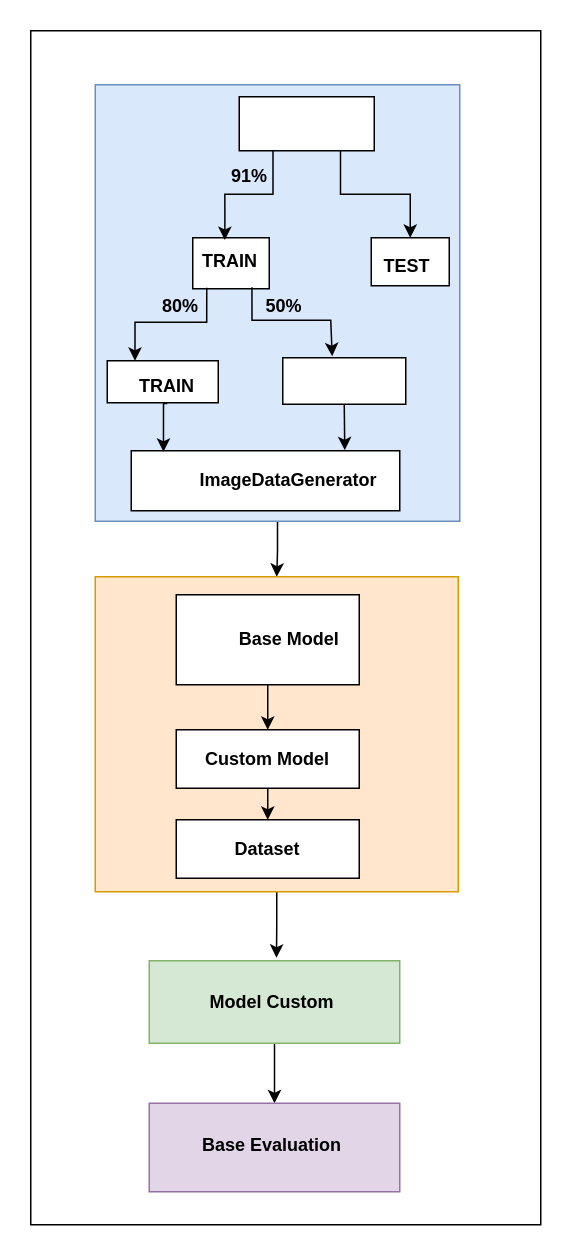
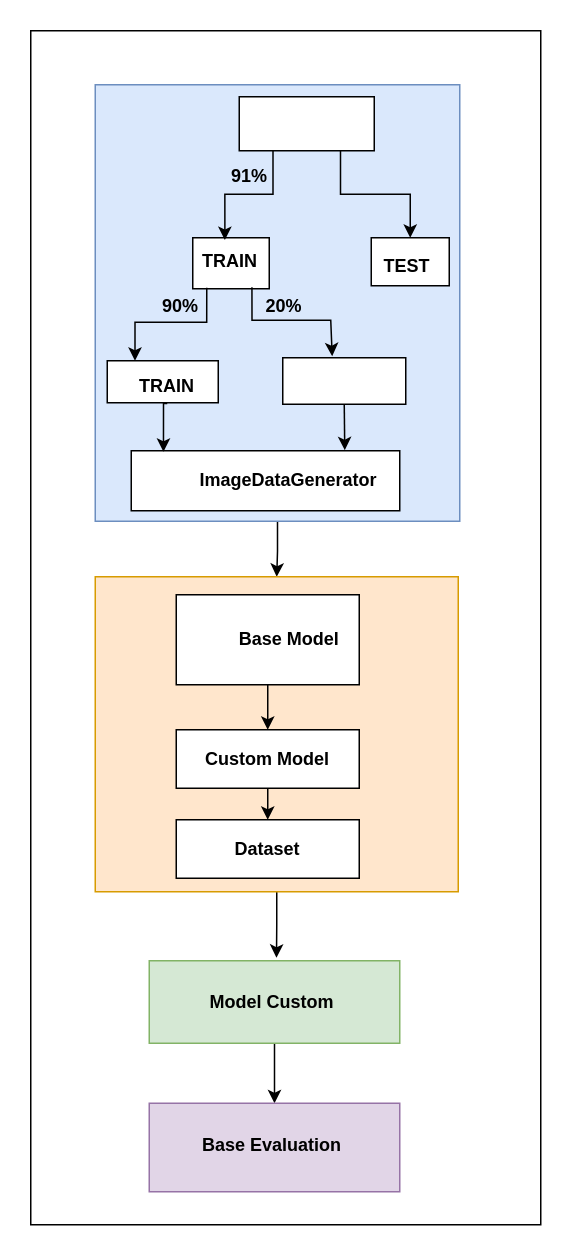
- <mxCell id="21" value="&lt;b&gt;80%&lt;/b&gt;" style="text;html=1;strokeColor=none;fillColor=none;align=center;verticalAlign=middle;whiteSpace=wrap;rounded=0;" vertex="1" parent="1"><mxGeometry x="90" y="188.5" width="60" height="30" as="geometry" /></mxCell>
+ <mxCell id="21" value="&lt;b&gt;90%&lt;/b&gt;" style="text;html=1;strokeColor=none;fillColor=none;align=center;verticalAlign=middle;whiteSpace=wrap;rounded=0;" vertex="1" parent="1"><mxGeometry x="90" y="188.5" width="60" height="30" as="geometry" /></mxCell>
- <mxCell id="22" value="&lt;b&gt;50%&lt;/b&gt;" style="text;html=1;strokeColor=none;fillColor=none;align=center;verticalAlign=middle;whiteSpace=wrap;rounded=0;" vertex="1" parent="1"><mxGeometry x="159" y="188.5" width="60" height="30" as="geometry" /></mxCell>
+ <mxCell id="22" value="&lt;b&gt;20%&lt;/b&gt;" style="text;html=1;strokeColor=none;fillColor=none;align=center;verticalAlign=middle;whiteSpace=wrap;rounded=0;" vertex="1" parent="1"><mxGeometry x="159" y="188.5" width="60" height="30" as="geometry" /></mxCell>
